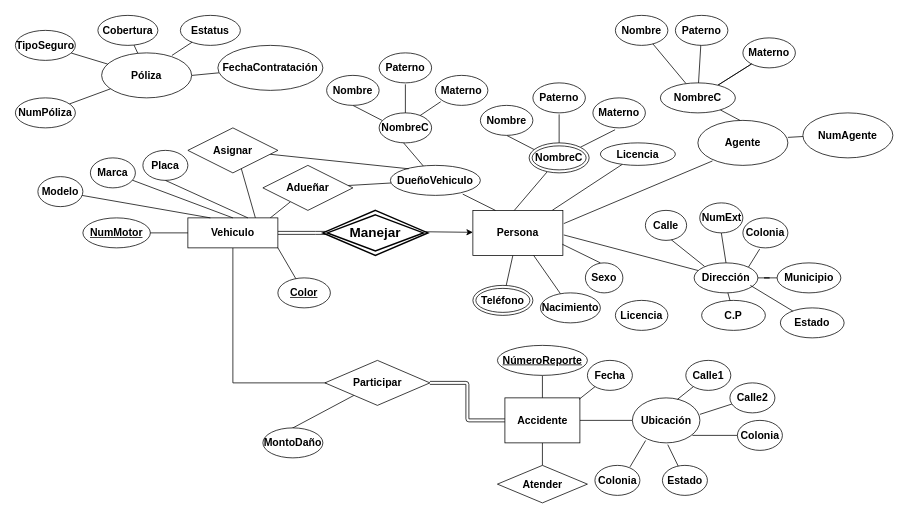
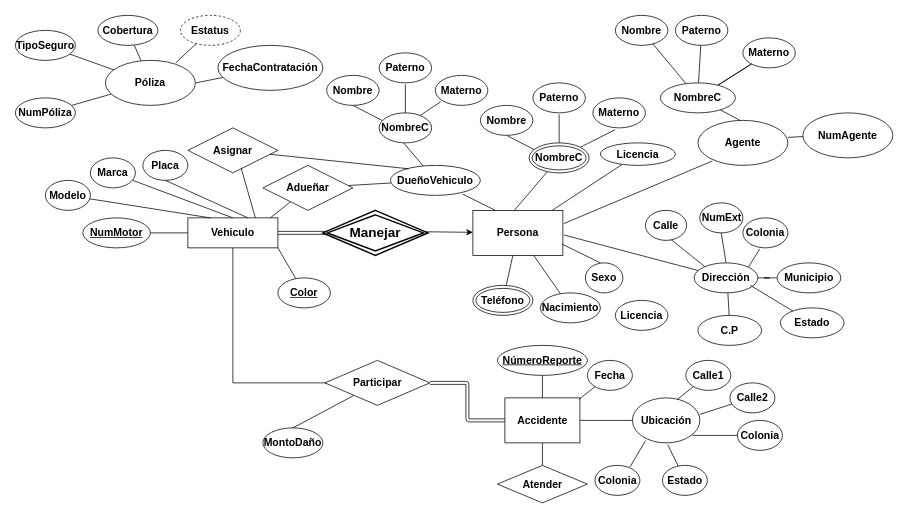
- <mxCell id="89" value="Estatus" style="ellipse;whiteSpace=wrap;html=1;fontSize=14;fontStyle=1;" parent="1" vertex="1"><mxGeometry x="240" y="20" width="80" height="40" as="geometry" /></mxCell>
+ <mxCell id="89" value="Estatus" style="ellipse;whiteSpace=wrap;html=1;fontSize=14;fontStyle=1;dashed=1;" parent="1" vertex="1"><mxGeometry x="240" y="20" width="80" height="40" as="geometry" /></mxCell>
- <mxCell id="82" value="Póliza" style="ellipse;whiteSpace=wrap;html=1;fontSize=14;fontStyle=1;" parent="1" vertex="1"><mxGeometry x="135" y="70" width="120" height="60" as="geometry" /></mxCell>
+ <mxCell id="82" value="Póliza" style="ellipse;whiteSpace=wrap;html=1;fontSize=14;fontStyle=1;" parent="1" vertex="1"><mxGeometry x="140" y="80" width="120" height="60" as="geometry" /></mxCell>
- <mxCell id="10" value="Modelo" style="ellipse;whiteSpace=wrap;html=1;fontStyle=1;fontSize=14;" parent="1" vertex="1"><mxGeometry x="50" y="235" width="60" height="40" as="geometry" /></mxCell>
+ <mxCell id="10" value="Modelo" style="ellipse;whiteSpace=wrap;html=1;fontStyle=1;fontSize=14;" parent="1" vertex="1"><mxGeometry x="60" y="240" width="60" height="40" as="geometry" /></mxCell>
- <mxCell id="40" value="C.P" style="ellipse;whiteSpace=wrap;html=1;fontStyle=1;fontSize=14;" parent="1" vertex="1"><mxGeometry x="935" y="400" width="85" height="40" as="geometry" /></mxCell>
+ <mxCell id="40" value="C.P" style="ellipse;whiteSpace=wrap;html=1;fontStyle=1;fontSize=14;" parent="1" vertex="1"><mxGeometry x="930" y="420" width="85" height="40" as="geometry" /></mxCell>
